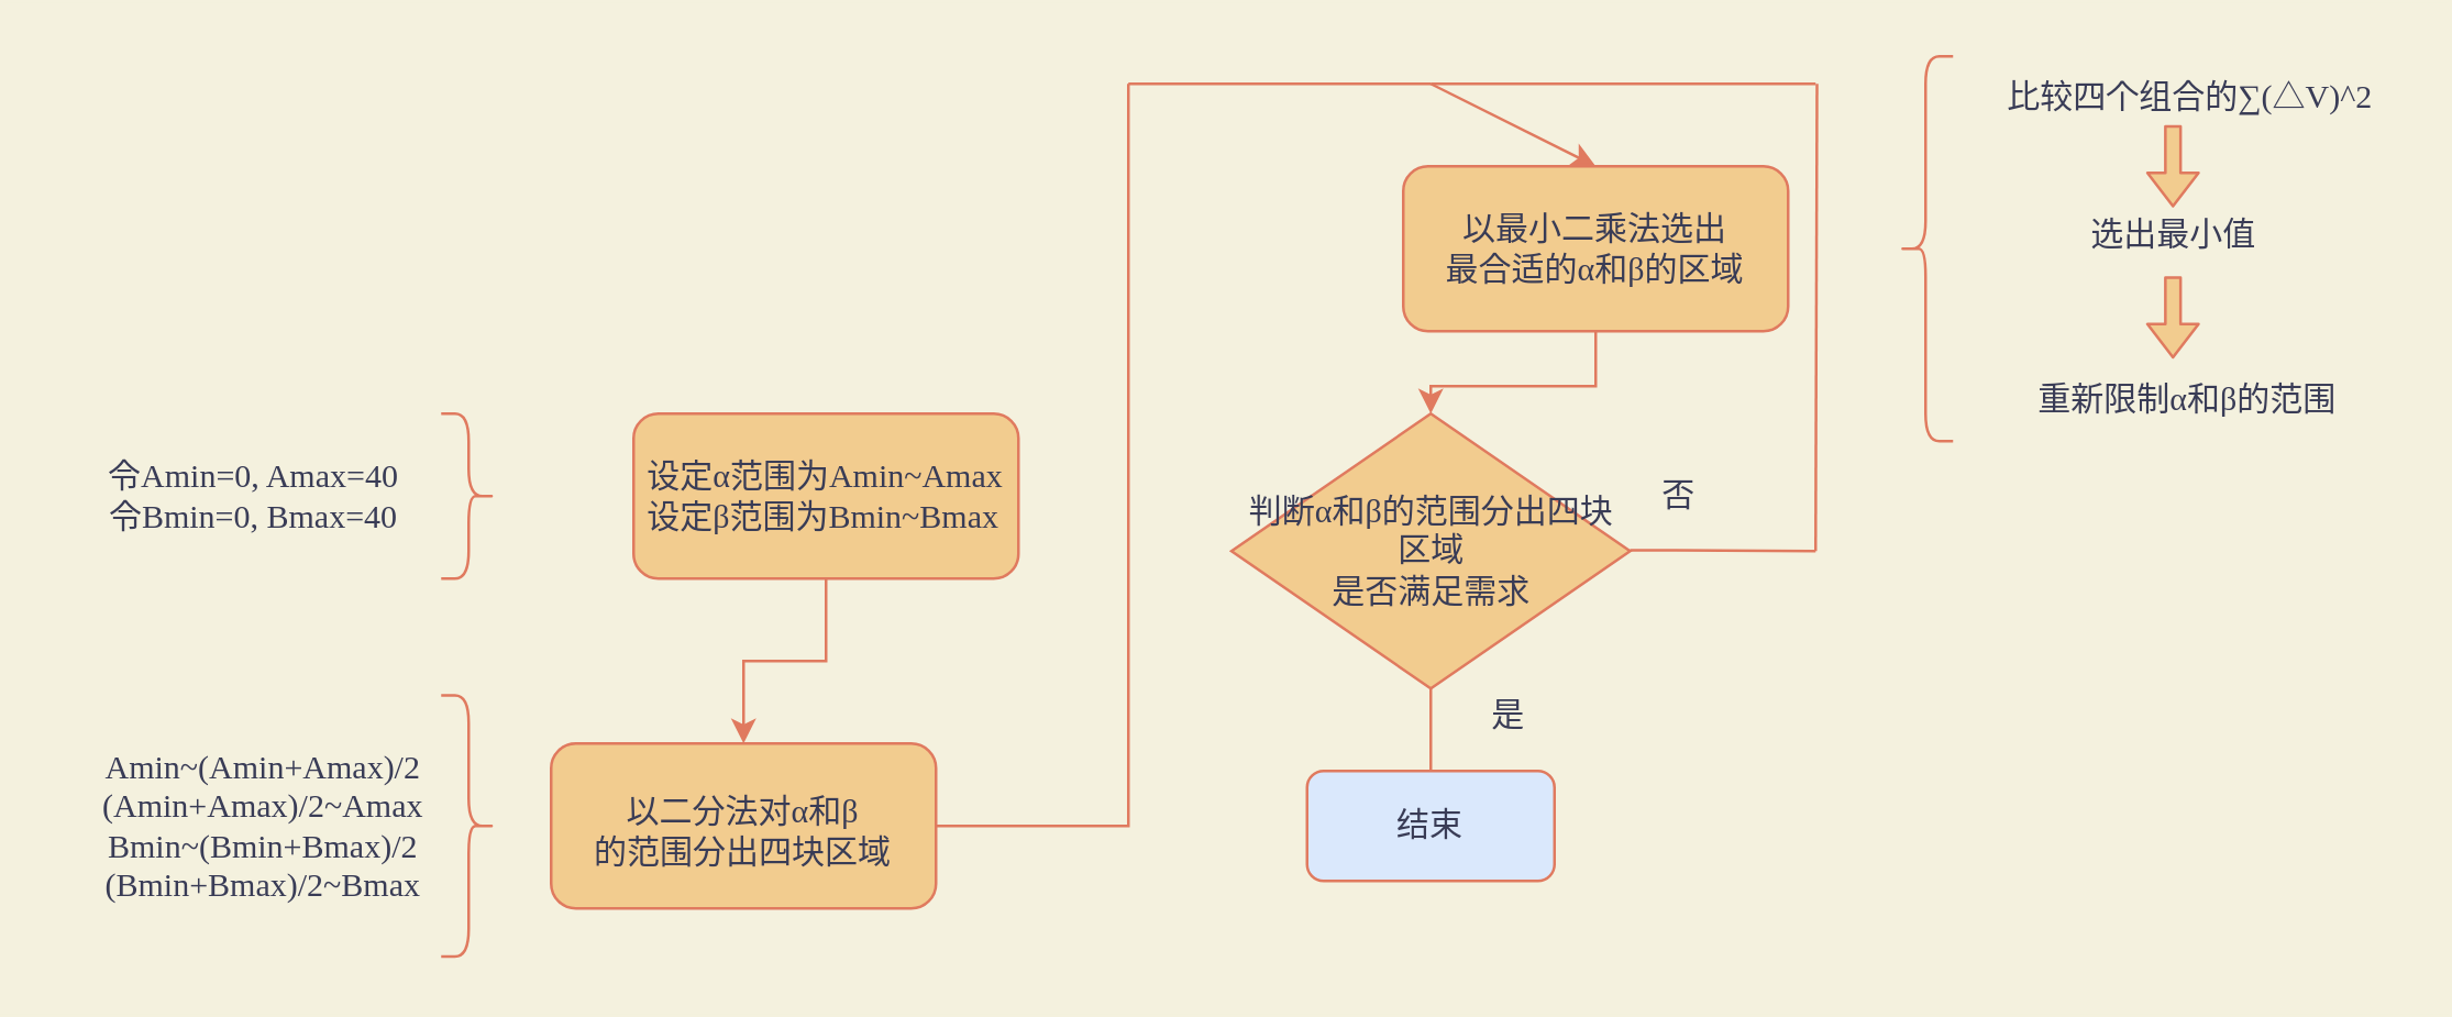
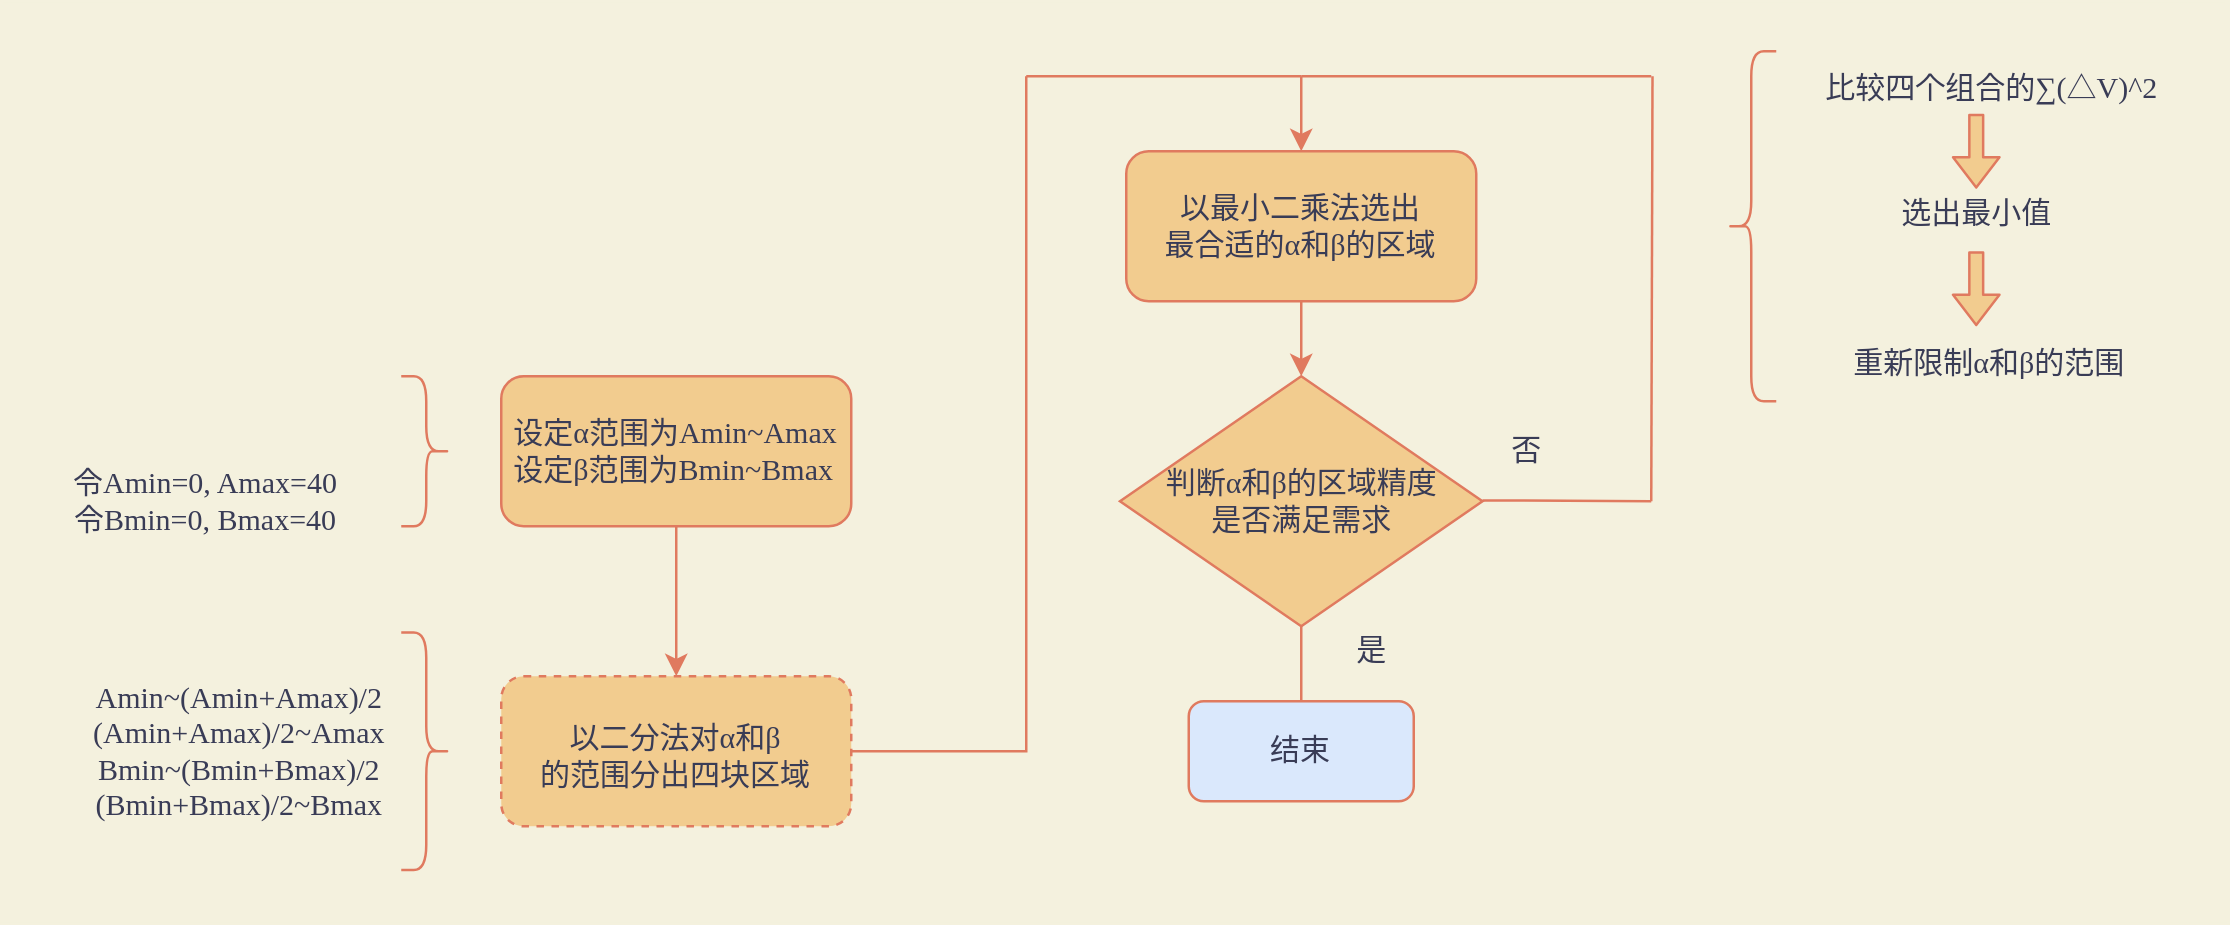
- <mxCell id="6" value="&lt;span style=&quot;font-family: &amp;quot;Comic Sans MS&amp;quot;;&quot;&gt;以最小二乘法选出&lt;br&gt;最合适的&lt;/span&gt;&lt;span style=&quot;font-family: &amp;quot;Comic Sans MS&amp;quot;;&quot;&gt;α&lt;/span&gt;&lt;span style=&quot;font-family: &amp;quot;Comic Sans MS&amp;quot;;&quot;&gt;和&lt;/span&gt;&lt;span style=&quot;font-family: &amp;quot;Comic Sans MS&amp;quot;; text-align: left;&quot;&gt;β&lt;/span&gt;&lt;span style=&quot;font-family: &amp;quot;Comic Sans MS&amp;quot;;&quot;&gt;的&lt;/span&gt;&lt;span style=&quot;font-family: &amp;quot;Comic Sans MS&amp;quot;;&quot;&gt;区域&lt;/span&gt;&lt;span style=&quot;font-family: &amp;quot;Comic Sans MS&amp;quot;;&quot;&gt;&lt;br&gt;&lt;/span&gt;" style="rounded=1;whiteSpace=wrap;html=1;fillColor=#F2CC8F;strokeColor=#E07A5F;fontColor=#393C56;" parent="1" vertex="1"><mxGeometry x="510" y="60" width="140" height="60" as="geometry" /></mxCell>
+ <mxCell id="6" value="&lt;span style=&quot;font-family: &amp;quot;Comic Sans MS&amp;quot;;&quot;&gt;以最小二乘法选出&lt;br&gt;最合适的&lt;/span&gt;&lt;span style=&quot;font-family: &amp;quot;Comic Sans MS&amp;quot;;&quot;&gt;α&lt;/span&gt;&lt;span style=&quot;font-family: &amp;quot;Comic Sans MS&amp;quot;;&quot;&gt;和&lt;/span&gt;&lt;span style=&quot;font-family: &amp;quot;Comic Sans MS&amp;quot;; text-align: left;&quot;&gt;β&lt;/span&gt;&lt;span style=&quot;font-family: &amp;quot;Comic Sans MS&amp;quot;;&quot;&gt;的&lt;/span&gt;&lt;span style=&quot;font-family: &amp;quot;Comic Sans MS&amp;quot;;&quot;&gt;区域&lt;/span&gt;&lt;span style=&quot;font-family: &amp;quot;Comic Sans MS&amp;quot;;&quot;&gt;&lt;br&gt;&lt;/span&gt;" style="rounded=1;whiteSpace=wrap;html=1;fillColor=#F2CC8F;strokeColor=#E07A5F;fontColor=#393C56;" parent="1" vertex="1"><mxGeometry x="450" y="60" width="140" height="60" as="geometry" /></mxCell>
- <mxCell id="19" value="&lt;font face=&quot;Comic Sans MS&quot;&gt;&amp;nbsp;令Amin=0, Amax=40&lt;br&gt;&amp;nbsp;令Bmin=0, Bmax=40&lt;/font&gt;" style="text;html=1;align=center;verticalAlign=middle;resizable=0;points=[];autosize=1;strokeColor=none;fillColor=none;fontColor=#393C56;" vertex="1" parent="1"><mxGeometry x="20" y="160" width="140" height="40" as="geometry" /></mxCell>
+ <mxCell id="19" value="&lt;font face=&quot;Comic Sans MS&quot;&gt;&amp;nbsp;令Amin=0, Amax=40&lt;br&gt;&amp;nbsp;令Bmin=0, Bmax=40&lt;/font&gt;" style="text;html=1;align=center;verticalAlign=middle;resizable=0;points=[];autosize=1;strokeColor=none;fillColor=none;fontColor=#393C56;" vertex="1" parent="1"><mxGeometry x="10" y="180" width="140" height="40" as="geometry" /></mxCell>
- <mxCell id="3" value="&lt;font face=&quot;Comic Sans MS&quot;&gt;设定α范围为Amin~Amax&lt;/font&gt;&lt;br&gt;&lt;div style=&quot;text-align: left;&quot;&gt;&lt;span style=&quot;font-family: &amp;quot;Comic Sans MS&amp;quot;; background-color: initial;&quot;&gt;设定β&lt;/span&gt;&lt;span style=&quot;font-family: &amp;quot;Comic Sans MS&amp;quot;; background-color: initial;&quot;&gt;范围为Bmin~Bmax&lt;/span&gt;&lt;/div&gt;" style="rounded=1;whiteSpace=wrap;html=1;fillColor=#F2CC8F;strokeColor=#E07A5F;fontColor=#393C56;" parent="1" vertex="1"><mxGeometry x="230" y="150" width="140" height="60" as="geometry" /></mxCell>
+ <mxCell id="3" value="&lt;font face=&quot;Comic Sans MS&quot;&gt;设定α范围为Amin~Amax&lt;/font&gt;&lt;br&gt;&lt;div style=&quot;text-align: left;&quot;&gt;&lt;span style=&quot;font-family: &amp;quot;Comic Sans MS&amp;quot;; background-color: initial;&quot;&gt;设定β&lt;/span&gt;&lt;span style=&quot;font-family: &amp;quot;Comic Sans MS&amp;quot;; background-color: initial;&quot;&gt;范围为Bmin~Bmax&lt;/span&gt;&lt;/div&gt;" style="rounded=1;whiteSpace=wrap;html=1;fillColor=#F2CC8F;strokeColor=#E07A5F;fontColor=#393C56;" parent="1" vertex="1"><mxGeometry x="200" y="150" width="140" height="60" as="geometry" /></mxCell>
- <mxCell id="8" value="判断α和&lt;span style=&quot;text-align: left;&quot;&gt;β&lt;/span&gt;的范围分出四块区域&lt;br&gt;是否满足需求" style="rhombus;whiteSpace=wrap;html=1;fontFamily=Comic Sans MS;fillColor=#F2CC8F;strokeColor=#E07A5F;fontColor=#393C56;" parent="1" vertex="1"><mxGeometry x="447.5" y="150" width="145" height="100" as="geometry" /></mxCell>
+ <mxCell id="8" value="判断α和&lt;span style=&quot;text-align: left;&quot;&gt;β&lt;/span&gt;的区域精度&lt;br&gt;是否满足需求" style="rhombus;whiteSpace=wrap;html=1;fontFamily=Comic Sans MS;fillColor=#F2CC8F;strokeColor=#E07A5F;fontColor=#393C56;" parent="1" vertex="1"><mxGeometry x="447.5" y="150" width="145" height="100" as="geometry" /></mxCell>
- <mxCell id="4" value="&lt;span style=&quot;font-family: &amp;quot;Comic Sans MS&amp;quot;;&quot;&gt;以二分法对&lt;/span&gt;&lt;span style=&quot;font-family: &amp;quot;Comic Sans MS&amp;quot;;&quot;&gt;α&lt;/span&gt;&lt;span style=&quot;font-family: &amp;quot;Comic Sans MS&amp;quot;;&quot;&gt;和&lt;/span&gt;&lt;span style=&quot;font-family: &amp;quot;Comic Sans MS&amp;quot;; text-align: left;&quot;&gt;β&lt;/span&gt;&lt;span style=&quot;color: rgb(17, 17, 17); font-family: Arial, Helvetica, sans-serif; font-size: 16px; text-align: left; background-color: rgb(255, 255, 255);&quot;&gt;&lt;br&gt;&lt;/span&gt;&lt;span style=&quot;font-family: &amp;quot;Comic Sans MS&amp;quot;;&quot;&gt;的范围&lt;/span&gt;&lt;span style=&quot;font-family: &amp;quot;Comic Sans MS&amp;quot;;&quot;&gt;分出四块区域&lt;/span&gt;&lt;span style=&quot;font-family: &amp;quot;Comic Sans MS&amp;quot;;&quot;&gt;&lt;br&gt;&lt;/span&gt;" style="rounded=1;whiteSpace=wrap;html=1;fillColor=#F2CC8F;strokeColor=#E07A5F;fontColor=#393C56;" parent="1" vertex="1"><mxGeometry x="200" y="270" width="140" height="60" as="geometry" /></mxCell>
+ <mxCell id="4" value="&lt;span style=&quot;font-family: &amp;quot;Comic Sans MS&amp;quot;;&quot;&gt;以二分法对&lt;/span&gt;&lt;span style=&quot;font-family: &amp;quot;Comic Sans MS&amp;quot;;&quot;&gt;α&lt;/span&gt;&lt;span style=&quot;font-family: &amp;quot;Comic Sans MS&amp;quot;;&quot;&gt;和&lt;/span&gt;&lt;span style=&quot;font-family: &amp;quot;Comic Sans MS&amp;quot;; text-align: left;&quot;&gt;β&lt;/span&gt;&lt;span style=&quot;color: rgb(17, 17, 17); font-family: Arial, Helvetica, sans-serif; font-size: 16px; text-align: left; background-color: rgb(255, 255, 255);&quot;&gt;&lt;br&gt;&lt;/span&gt;&lt;span style=&quot;font-family: &amp;quot;Comic Sans MS&amp;quot;;&quot;&gt;的范围&lt;/span&gt;&lt;span style=&quot;font-family: &amp;quot;Comic Sans MS&amp;quot;;&quot;&gt;分出四块区域&lt;/span&gt;&lt;span style=&quot;font-family: &amp;quot;Comic Sans MS&amp;quot;;&quot;&gt;&lt;br&gt;&lt;/span&gt;" style="rounded=1;whiteSpace=wrap;html=1;fillColor=#F2CC8F;strokeColor=#E07A5F;fontColor=#393C56;dashed=1;" parent="1" vertex="1"><mxGeometry x="200" y="270" width="140" height="60" as="geometry" /></mxCell>
